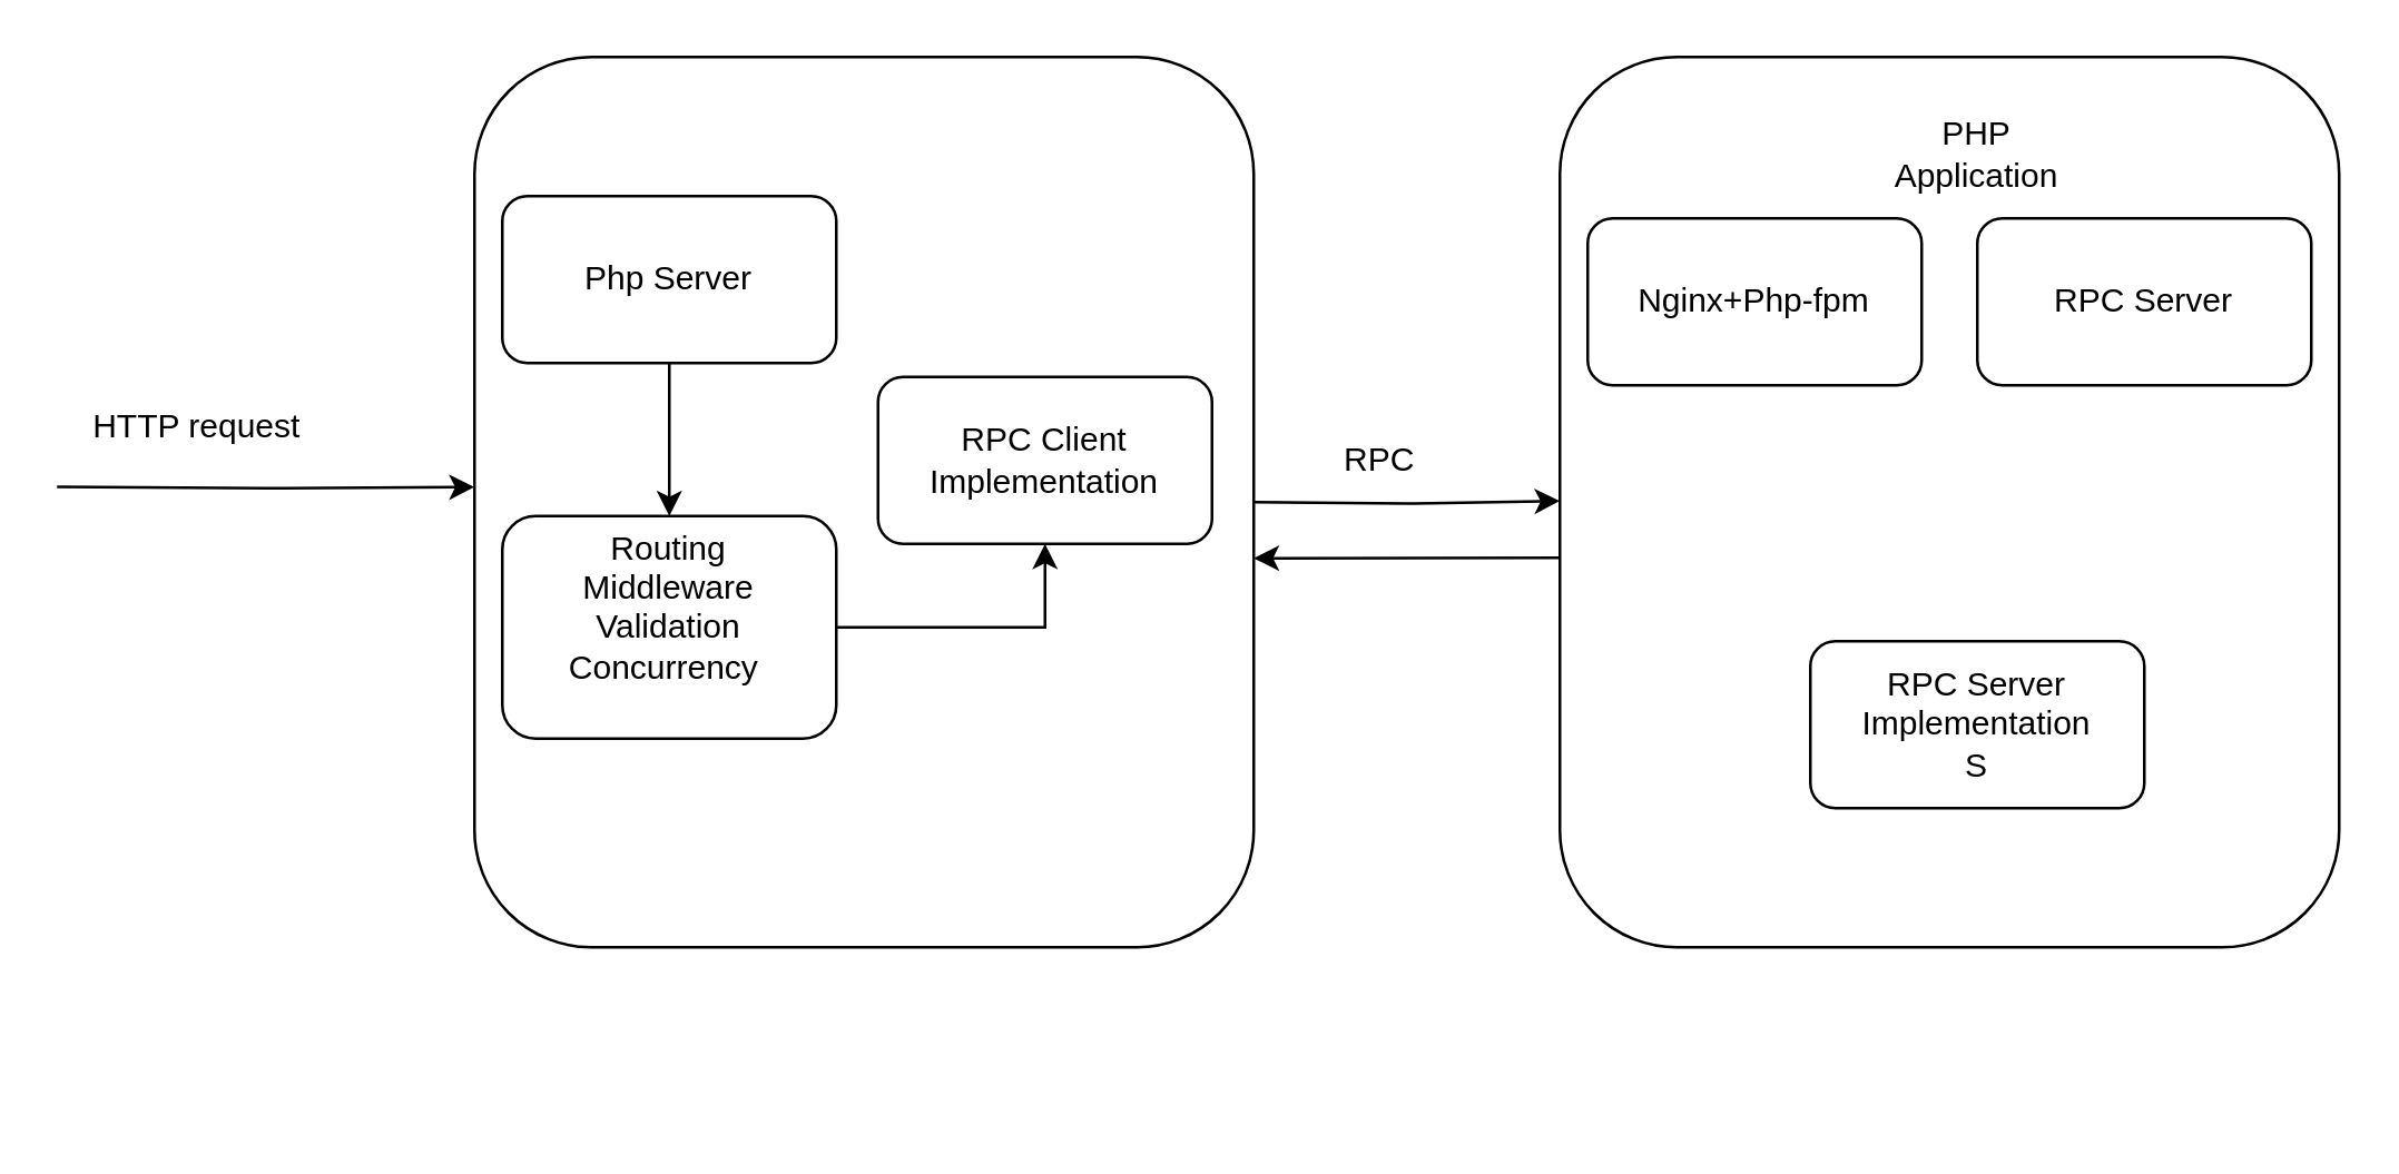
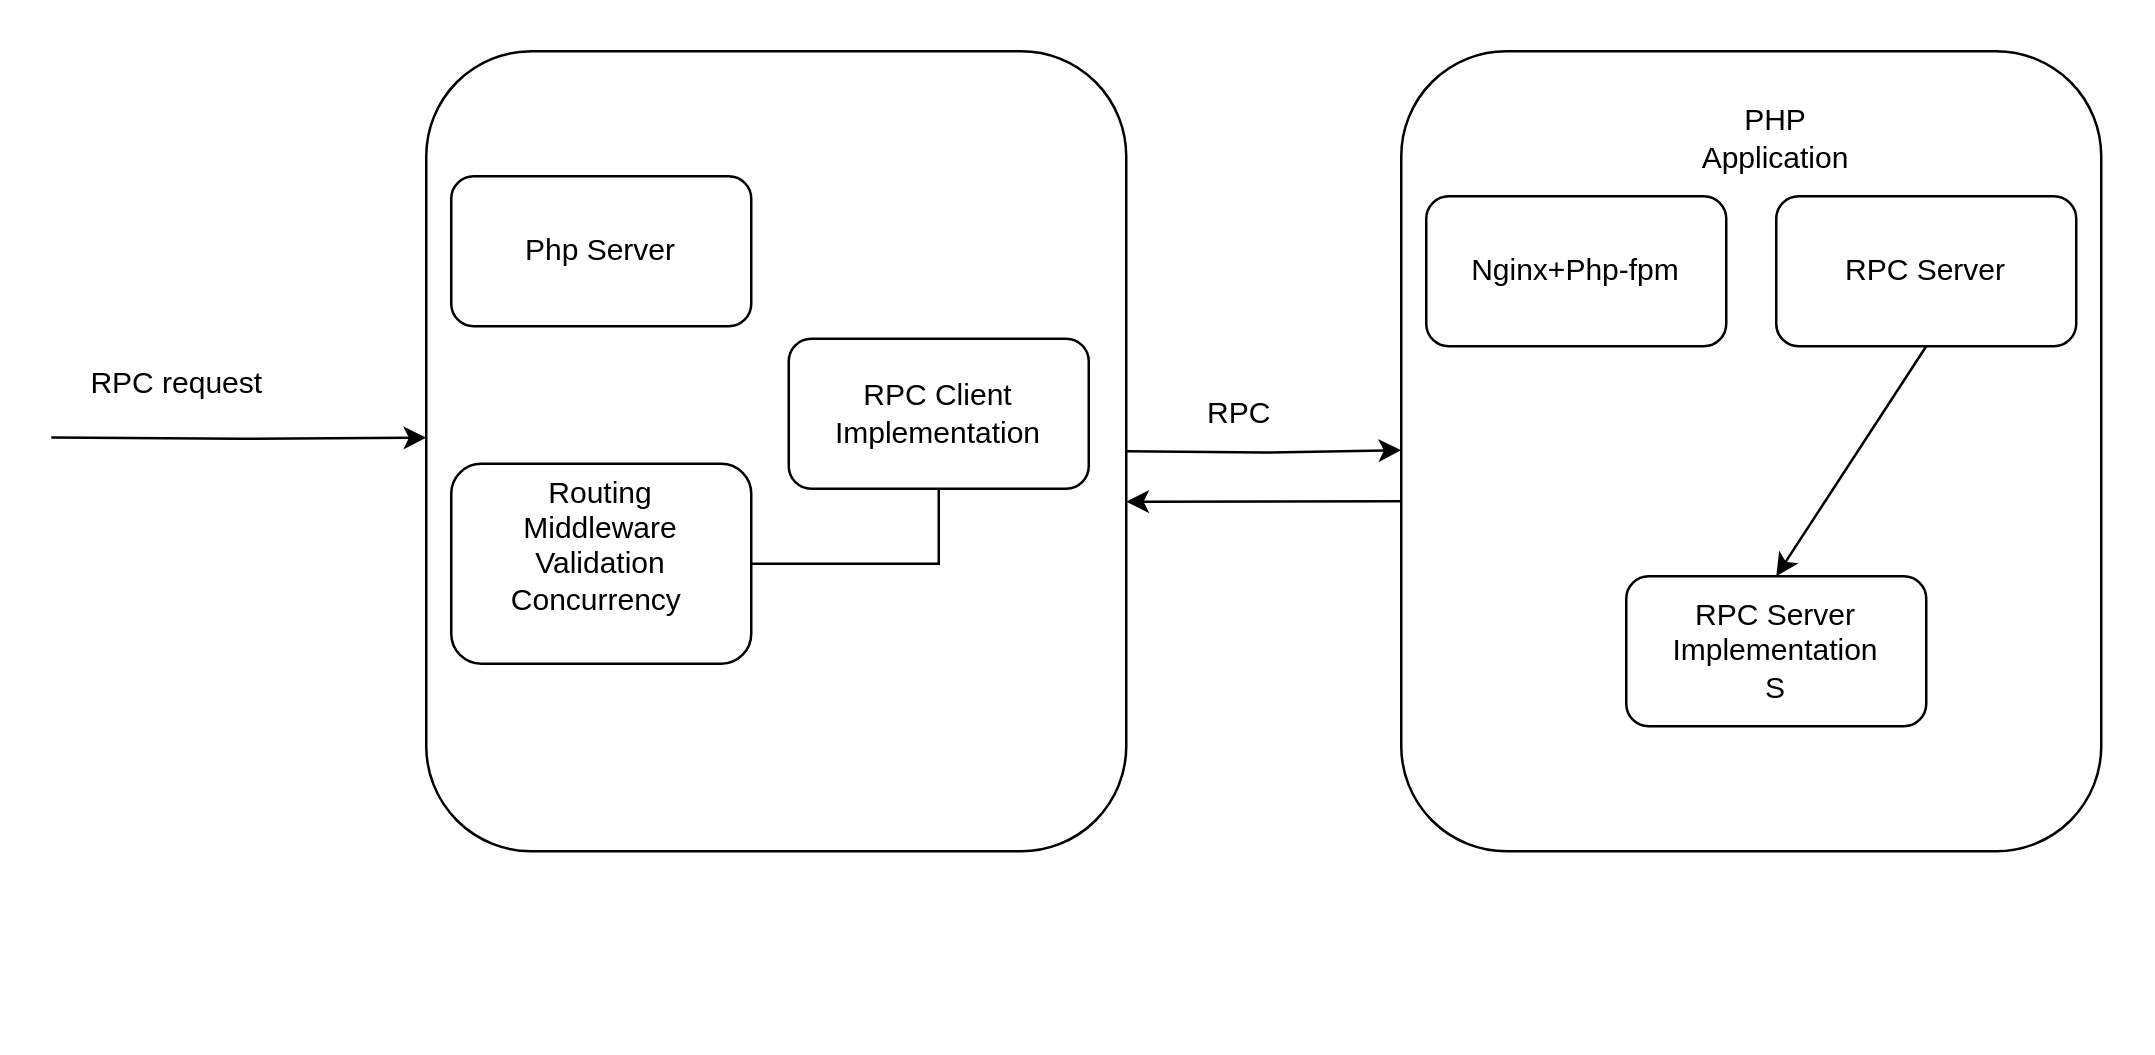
- <mxCell id="5" value="HTTP request" style="text;html=1;align=center;verticalAlign=middle;resizable=0;points=[];autosize=1;strokeColor=none;fillColor=none;" parent="1" vertex="1"><mxGeometry x="20" y="138" width="100" height="30" as="geometry" /></mxCell>
+ <mxCell id="5" value="RPC request" style="text;html=1;align=center;verticalAlign=middle;resizable=0;points=[];autosize=1;strokeColor=none;fillColor=none;" parent="1" vertex="1"><mxGeometry x="20" y="138" width="100" height="30" as="geometry" /></mxCell>
- <mxCell id="13" value="" style="endArrow=classic;html=1;rounded=0;exitX=0.5;exitY=1;exitDx=0;exitDy=0;entryX=0.5;entryY=0;entryDx=0;entryDy=0;" parent="1" source="8" target="7" edge="1"><mxGeometry width="50" height="50" relative="1" as="geometry"><mxPoint x="590" y="290" as="sourcePoint" /><mxPoint x="640" y="240" as="targetPoint" /></mxGeometry></mxCell>
+ <mxCell id="18" value="" style="endArrow=classic;html=1;rounded=0;exitX=0.5;exitY=1;exitDx=0;exitDy=0;entryX=0.5;entryY=0;entryDx=0;entryDy=0;" parent="1" source="15" target="17" edge="1"><mxGeometry width="50" height="50" relative="1" as="geometry"><mxPoint x="590" y="290" as="sourcePoint" /><mxPoint x="640" y="240" as="targetPoint" /></mxGeometry></mxCell>
- <mxCell id="6" style="edgeStyle=orthogonalEdgeStyle;rounded=0;orthogonalLoop=1;jettySize=auto;html=1;exitX=1;exitY=0.5;exitDx=0;exitDy=0;entryX=0.5;entryY=1;entryDx=0;entryDy=0;" parent="1" source="7" target="9" edge="1"><mxGeometry relative="1" as="geometry" /></mxCell>
+ <mxCell id="6" style="edgeStyle=orthogonalEdgeStyle;rounded=0;orthogonalLoop=1;jettySize=auto;html=1;exitX=1;exitY=0.5;exitDx=0;exitDy=0;entryX=0.5;entryY=1;entryDx=0;entryDy=0;endArrow=none;" parent="1" source="7" target="9" edge="1"><mxGeometry relative="1" as="geometry" /></mxCell>
